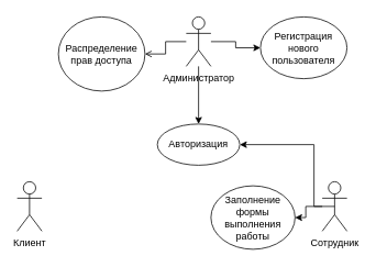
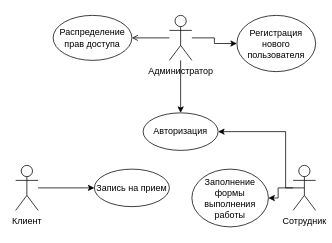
- <mxCell id="15" value="Распределение прав доступа" style="ellipse;whiteSpace=wrap;html=1;" parent="1" vertex="1"><mxGeometry x="70" y="20" width="105" height="90" as="geometry" /></mxCell>
+ <mxCell id="15" value="Распределение прав доступа" style="ellipse;whiteSpace=wrap;html=1;" parent="1" vertex="1"><mxGeometry x="70" y="20" width="105" height="60" as="geometry" /></mxCell>
+ <mxCell id="2" style="edgeStyle=orthogonalEdgeStyle;rounded=0;orthogonalLoop=1;jettySize=auto;html=1;" parent="1" source="3" target="14" edge="1"><mxGeometry relative="1" as="geometry" /></mxCell>
+ <mxCell id="14" value="Запись на прием" style="ellipse;whiteSpace=wrap;html=1;" parent="1" vertex="1"><mxGeometry x="125" y="225" width="100" height="50" as="geometry" /></mxCell>
